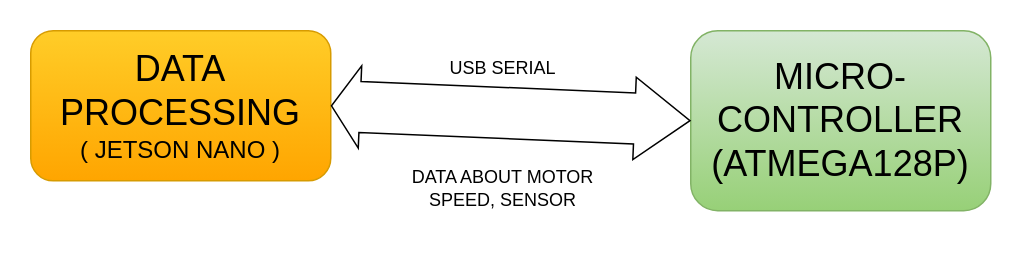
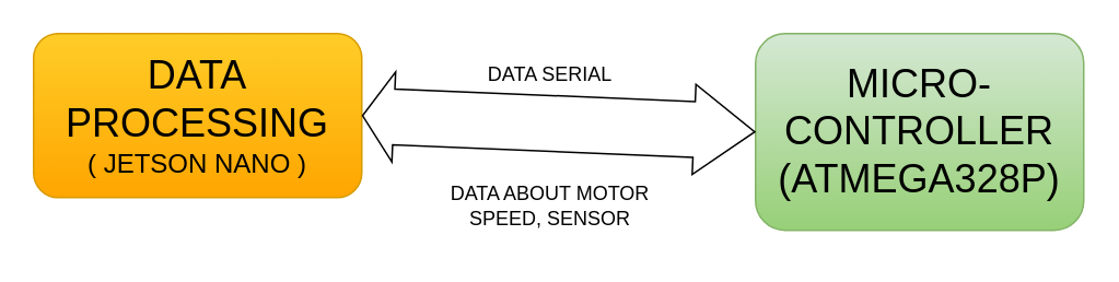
- <mxCell id="5" value="USB SERIAL" style="text;html=1;align=center;verticalAlign=middle;whiteSpace=wrap;rounded=0;" vertex="1" parent="1"><mxGeometry x="290" y="30" width="90" height="30" as="geometry" /></mxCell>
+ <mxCell id="5" value="DATA SERIAL" style="text;html=1;align=center;verticalAlign=middle;whiteSpace=wrap;rounded=0;" vertex="1" parent="1"><mxGeometry x="290" y="30" width="90" height="30" as="geometry" /></mxCell>
- <mxCell id="3" value="&lt;span style=&quot;font-size: 24px;&quot;&gt;MICRO-CONTROLLER&lt;/span&gt;&lt;div&gt;&lt;span style=&quot;font-size: 24px;&quot;&gt;(ATMEGA128P)&lt;/span&gt;&lt;/div&gt;" style="rounded=1;whiteSpace=wrap;html=1;fillColor=#d5e8d4;gradientColor=#97d077;strokeColor=#82b366;" vertex="1" parent="1"><mxGeometry x="460" y="20" width="200" height="120" as="geometry" /></mxCell>
+ <mxCell id="3" value="&lt;span style=&quot;font-size: 24px;&quot;&gt;MICRO-CONTROLLER&lt;/span&gt;&lt;div&gt;&lt;span style=&quot;font-size: 24px;&quot;&gt;(ATMEGA328P)&lt;/span&gt;&lt;/div&gt;" style="rounded=1;whiteSpace=wrap;html=1;fillColor=#d5e8d4;gradientColor=#97d077;strokeColor=#82b366;" vertex="1" parent="1"><mxGeometry x="460" y="20" width="200" height="120" as="geometry" /></mxCell>
